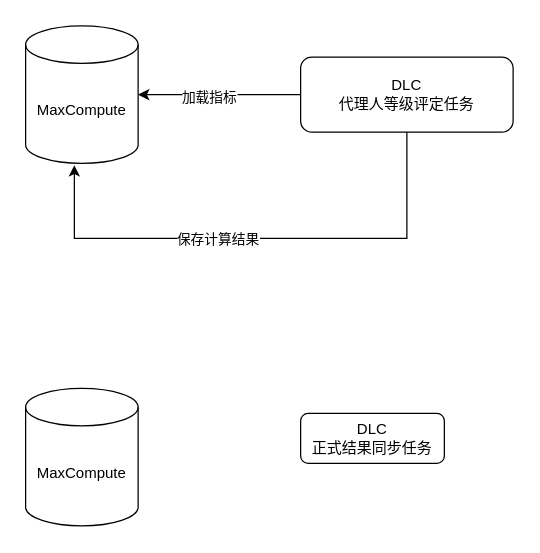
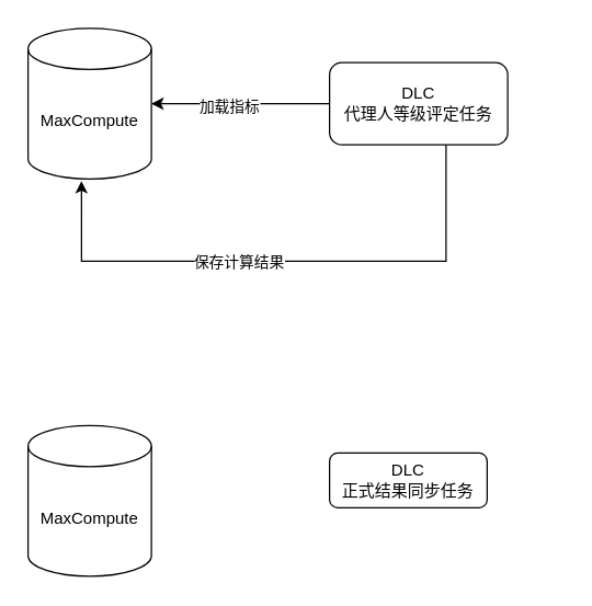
- <mxCell id="5" value="DLC&lt;div&gt;代理人等级评定任务&lt;/div&gt;" style="rounded=1;whiteSpace=wrap;html=1;" vertex="1" parent="1"><mxGeometry x="240" y="45" width="170" height="60" as="geometry" /></mxCell>
+ <mxCell id="5" value="DLC&lt;div&gt;代理人等级评定任务&lt;/div&gt;" style="rounded=1;whiteSpace=wrap;html=1;" vertex="1" parent="1"><mxGeometry x="240" y="45" width="130" height="60" as="geometry" /></mxCell>
